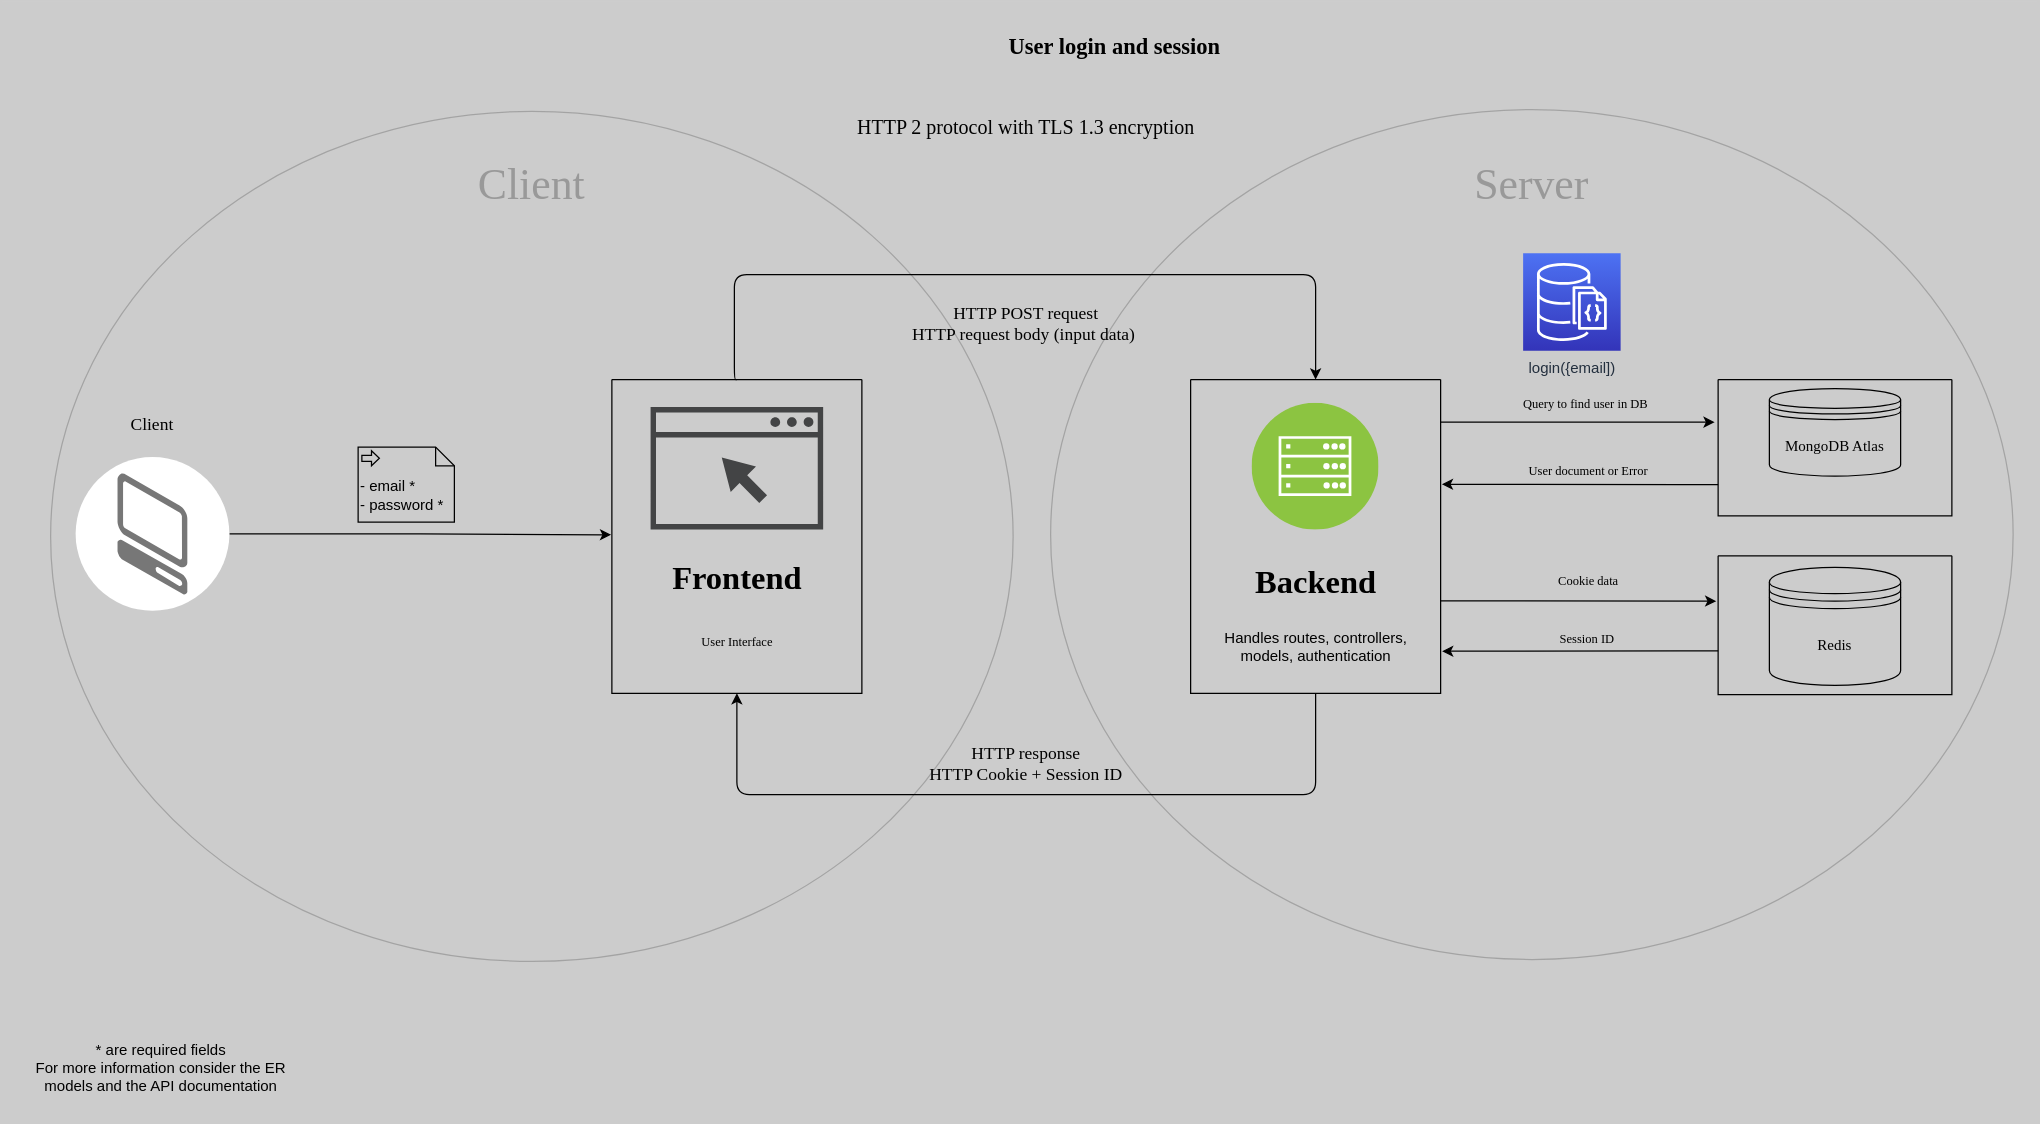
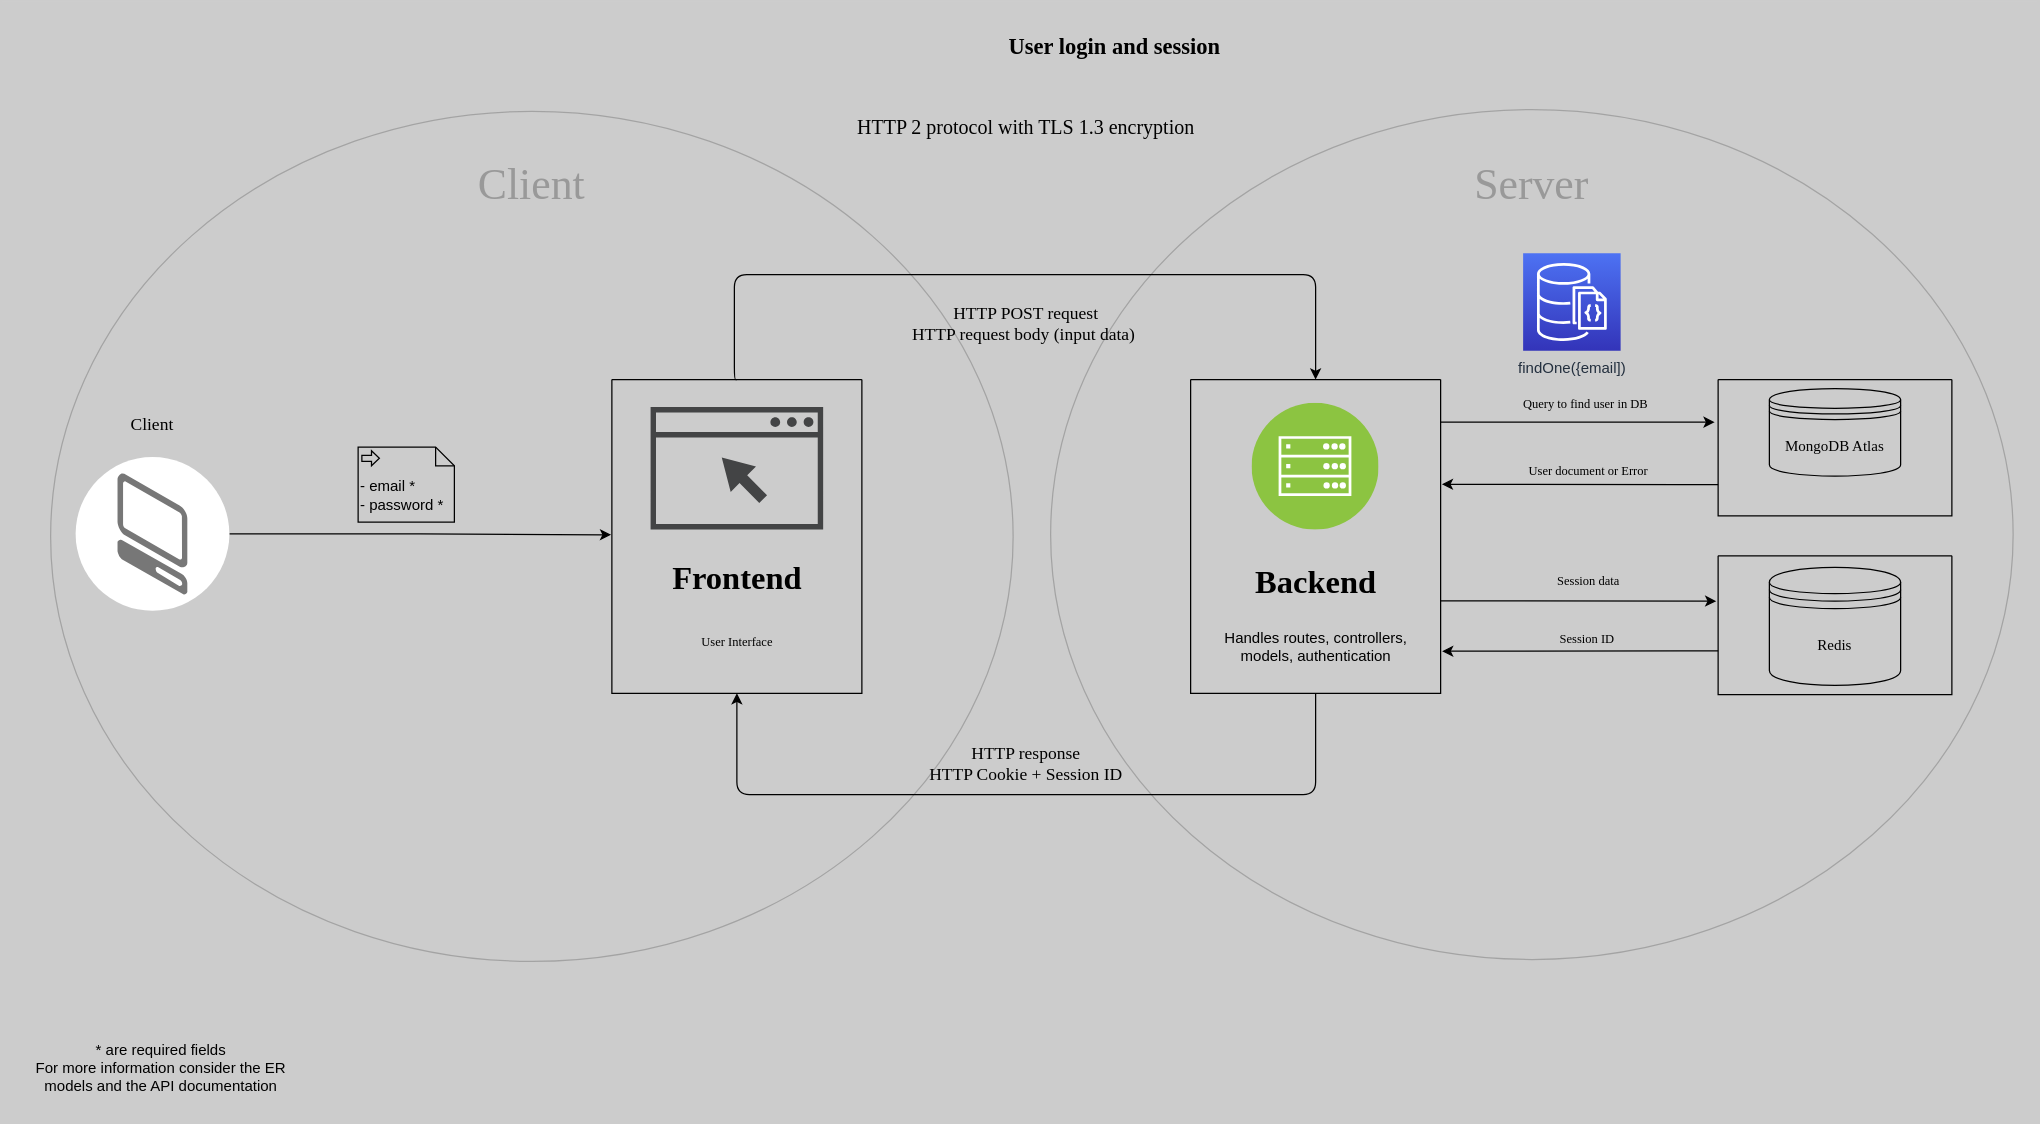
- <mxCell id="37" value="login({email])" style="sketch=0;points=[[0,0,0],[0.25,0,0],[0.5,0,0],[0.75,0,0],[1,0,0],[0,1,0],[0.25,1,0],[0.5,1,0],[0.75,1,0],[1,1,0],[0,0.25,0],[0,0.5,0],[0,0.75,0],[1,0.25,0],[1,0.5,0],[1,0.75,0]];outlineConnect=0;fontColor=#232F3E;gradientColor=#4D72F3;gradientDirection=north;fillColor=#3334B9;strokeColor=#ffffff;dashed=0;verticalLabelPosition=bottom;verticalAlign=top;align=center;html=1;fontSize=12;fontStyle=0;aspect=fixed;shape=mxgraph.aws4.resourceIcon;resIcon=mxgraph.aws4.documentdb_with_mongodb_compatibility;" vertex="1" parent="1"><mxGeometry x="1218" y="202" width="78" height="78" as="geometry" /></mxCell>
+ <mxCell id="37" value="findOne({email])" style="sketch=0;points=[[0,0,0],[0.25,0,0],[0.5,0,0],[0.75,0,0],[1,0,0],[0,1,0],[0.25,1,0],[0.5,1,0],[0.75,1,0],[1,1,0],[0,0.25,0],[0,0.5,0],[0,0.75,0],[1,0.25,0],[1,0.5,0],[1,0.75,0]];outlineConnect=0;fontColor=#232F3E;gradientColor=#4D72F3;gradientDirection=north;fillColor=#3334B9;strokeColor=#ffffff;dashed=0;verticalLabelPosition=bottom;verticalAlign=top;align=center;html=1;fontSize=12;fontStyle=0;aspect=fixed;shape=mxgraph.aws4.resourceIcon;resIcon=mxgraph.aws4.documentdb_with_mongodb_compatibility;" vertex="1" parent="1"><mxGeometry x="1218" y="202" width="78" height="78" as="geometry" /></mxCell>
- <mxCell id="35" value="&lt;span style=&quot;font-size: 10px;&quot;&gt;Cookie data&lt;/span&gt;" style="text;html=1;align=center;verticalAlign=middle;resizable=0;points=[];autosize=1;strokeColor=none;fillColor=none;fontSize=18;fontFamily=Lucida Console;rounded=1;" parent="1" vertex="1"><mxGeometry x="1224.5" y="445" width="90" height="34" as="geometry" /></mxCell>
+ <mxCell id="35" value="&lt;span style=&quot;font-size: 10px;&quot;&gt;Session data&lt;/span&gt;" style="text;html=1;align=center;verticalAlign=middle;resizable=0;points=[];autosize=1;strokeColor=none;fillColor=none;fontSize=18;fontFamily=Lucida Console;rounded=1;" parent="1" vertex="1"><mxGeometry x="1224.5" y="445" width="90" height="34" as="geometry" /></mxCell>
